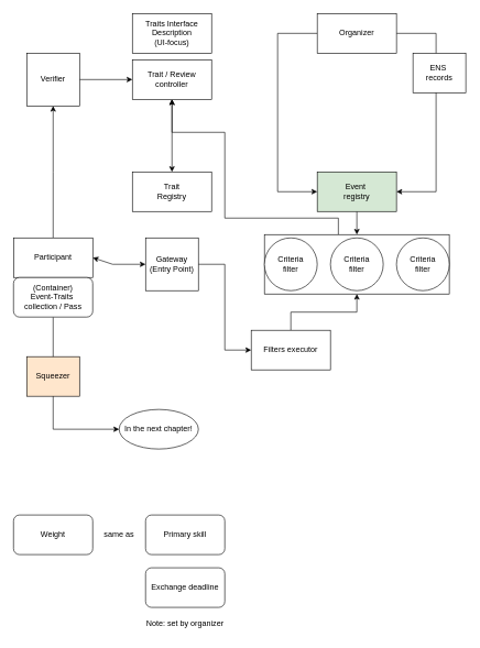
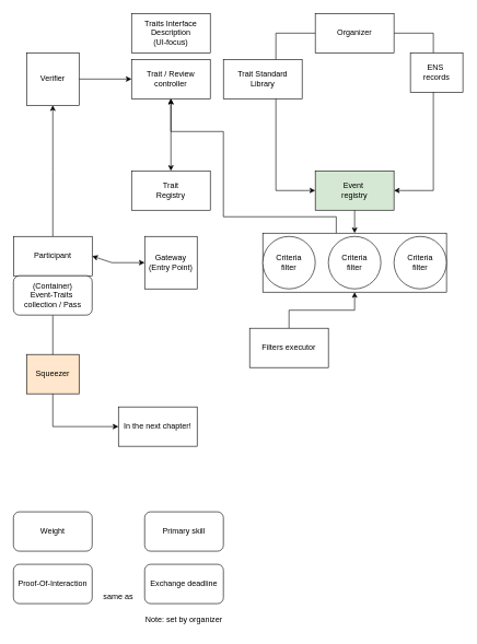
+ <mxCell id="16" value="Trait Standard &lt;br&gt;Library" style="rounded=0;whiteSpace=wrap;html=1;" vertex="1" parent="1"><mxGeometry x="340" y="90" width="120" height="60" as="geometry" /></mxCell>
- <mxCell id="18" style="edgeStyle=orthogonalEdgeStyle;rounded=0;orthogonalLoop=1;jettySize=auto;html=1;exitX=1;exitY=0.5;exitDx=0;exitDy=0;entryX=0;entryY=0.5;entryDx=0;entryDy=0;" edge="1" parent="1" source="19" target="34"><mxGeometry relative="1" as="geometry" /></mxCell>
- <mxCell id="35" value="In the next chapter!" style="ellipse;whiteSpace=wrap;html=1;" vertex="1" parent="1"><mxGeometry x="180" y="620" width="120" height="60" as="geometry" /></mxCell>
+ <mxCell id="35" value="In the next chapter!" style="rounded=0;whiteSpace=wrap;html=1;" vertex="1" parent="1"><mxGeometry x="180" y="620" width="120" height="60" as="geometry" /></mxCell>
- <mxCell id="24" value="same as" style="text;html=1;strokeColor=none;fillColor=none;align=center;verticalAlign=middle;whiteSpace=wrap;rounded=0;" vertex="1" parent="1"><mxGeometry x="150" y="795" width="60" height="30" as="geometry" /></mxCell>
+ <mxCell id="24" value="same as" style="text;html=1;strokeColor=none;fillColor=none;align=center;verticalAlign=middle;whiteSpace=wrap;rounded=0;" vertex="1" parent="1"><mxGeometry x="150" y="895" width="60" height="30" as="geometry" /></mxCell>
+ <mxCell id="7" value="Proof-Of-Interaction" style="rounded=1;whiteSpace=wrap;html=1;" vertex="1" parent="1"><mxGeometry x="20" y="860" width="120" height="60" as="geometry" /></mxCell>
